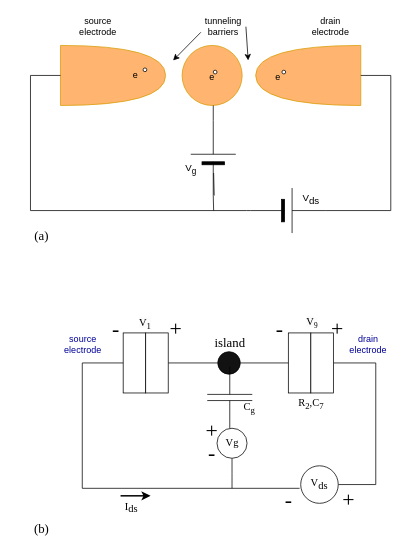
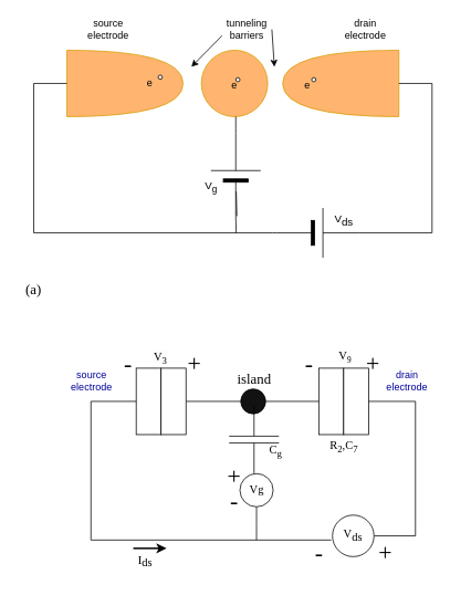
- <mxCell id="55" value="(a)" style="text;html=1;strokeColor=none;fillColor=none;align=center;verticalAlign=middle;whiteSpace=wrap;rounded=0;fontFamily=Times New Roman;fontSize=17;" vertex="1" parent="1"><mxGeometry x="20" y="300" width="70" height="30" as="geometry" /></mxCell>
+ <mxCell id="55" value="(a)" style="text;html=1;strokeColor=none;fillColor=none;align=center;verticalAlign=middle;whiteSpace=wrap;rounded=0;fontFamily=Times New Roman;fontSize=17;" vertex="1" parent="1"><mxGeometry x="5" y="335" width="70" height="30" as="geometry" /></mxCell>
- <mxCell id="39" value="&lt;span style=&quot;caret-color: rgb(0, 0, 0); color: rgb(0, 0, 0); font-family: &amp;quot;Times New Roman&amp;quot;; font-size: 14px; font-style: normal; font-variant-caps: normal; font-weight: 400; letter-spacing: normal; text-align: center; text-indent: 0px; text-transform: none; word-spacing: 0px; -webkit-text-stroke-width: 0px; background-color: rgb(251, 251, 251); text-decoration: none; float: none; display: inline !important;&quot;&gt;V&lt;sub&gt;1&lt;/sub&gt;&lt;/span&gt;" style="text;whiteSpace=wrap;html=1;" vertex="1" parent="1"><mxGeometry x="182.5" y="415" width="60" height="40" as="geometry" /></mxCell>
+ <mxCell id="39" value="&lt;span style=&quot;caret-color: rgb(0, 0, 0); color: rgb(0, 0, 0); font-family: &amp;quot;Times New Roman&amp;quot;; font-size: 14px; font-style: normal; font-variant-caps: normal; font-weight: 400; letter-spacing: normal; text-align: center; text-indent: 0px; text-transform: none; word-spacing: 0px; -webkit-text-stroke-width: 0px; background-color: rgb(251, 251, 251); text-decoration: none; float: none; display: inline !important;&quot;&gt;V&lt;sub&gt;3&lt;/sub&gt;&lt;/span&gt;" style="text;whiteSpace=wrap;html=1;" vertex="1" parent="1"><mxGeometry x="182.5" y="415" width="60" height="40" as="geometry" /></mxCell>
- <mxCell id="56" value="(b)" style="text;html=1;strokeColor=none;fillColor=none;align=center;verticalAlign=middle;whiteSpace=wrap;rounded=0;fontFamily=Times New Roman;fontSize=17;" vertex="1" parent="1"><mxGeometry x="20" y="690" width="70" height="30" as="geometry" /></mxCell>
